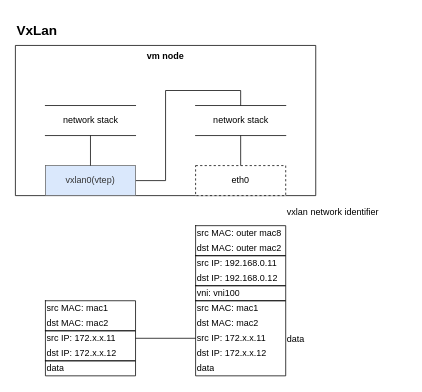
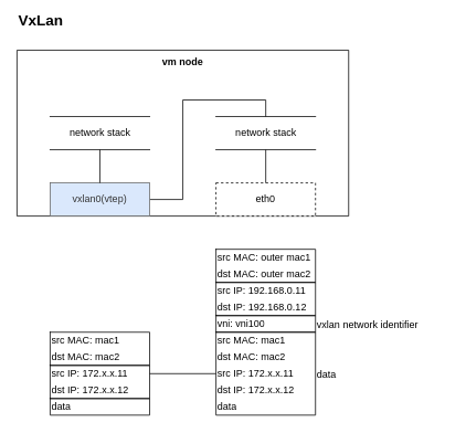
- <mxCell id="10" value="&lt;span style=&quot;font-size: 18px;&quot;&gt;&lt;b&gt;VxLan&lt;/b&gt;&lt;/span&gt;" style="text;html=1;strokeColor=none;fillColor=none;align=left;verticalAlign=middle;whiteSpace=wrap;rounded=0;fontSize=12;fontColor=default;" vertex="1" parent="1"><mxGeometry width="80" height="40" as="geometry" x="20" y="20" /></mxCell>
+ <mxCell id="10" value="&lt;span style=&quot;font-size: 18px;&quot;&gt;&lt;b&gt;VxLan&lt;/b&gt;&lt;/span&gt;" style="text;html=1;strokeColor=none;fillColor=none;align=left;verticalAlign=middle;whiteSpace=wrap;rounded=0;fontSize=12;fontColor=default;" vertex="1" parent="1"><mxGeometry x="20" y="5" width="80" height="40" as="geometry" /></mxCell>
- <mxCell id="51" value="&lt;font style=&quot;font-size: 12px;&quot;&gt;vxlan network identifier&lt;/font&gt;" style="text;html=1;align=left;verticalAlign=middle;whiteSpace=wrap;rounded=0;fontSize=18;fillColor=none;" vertex="1" parent="1"><mxGeometry x="380" y="270" width="160" height="20" as="geometry" /></mxCell>
+ <mxCell id="51" value="&lt;font style=&quot;font-size: 12px;&quot;&gt;vxlan network identifier&lt;/font&gt;" style="text;html=1;align=left;verticalAlign=middle;whiteSpace=wrap;rounded=0;fontSize=18;fillColor=none;" vertex="1" parent="1"><mxGeometry x="380" y="380" width="160" height="20" as="geometry" /></mxCell>
- <mxCell id="34" value="src MAC: outer mac8" style="shape=partialRectangle;html=1;whiteSpace=wrap;connectable=0;fillColor=none;top=0;left=0;bottom=0;right=0;overflow=hidden;fontSize=12;strokeColor=inherit;fontColor=default;align=left;" vertex="1" parent="33"><mxGeometry width="120" height="20" as="geometry"><mxRectangle width="120" height="20" as="alternateBounds" /></mxGeometry></mxCell>
+ <mxCell id="34" value="src MAC: outer mac1" style="shape=partialRectangle;html=1;whiteSpace=wrap;connectable=0;fillColor=none;top=0;left=0;bottom=0;right=0;overflow=hidden;fontSize=12;strokeColor=inherit;fontColor=default;align=left;" vertex="1" parent="33"><mxGeometry width="120" height="20" as="geometry"><mxRectangle width="120" height="20" as="alternateBounds" /></mxGeometry></mxCell>
